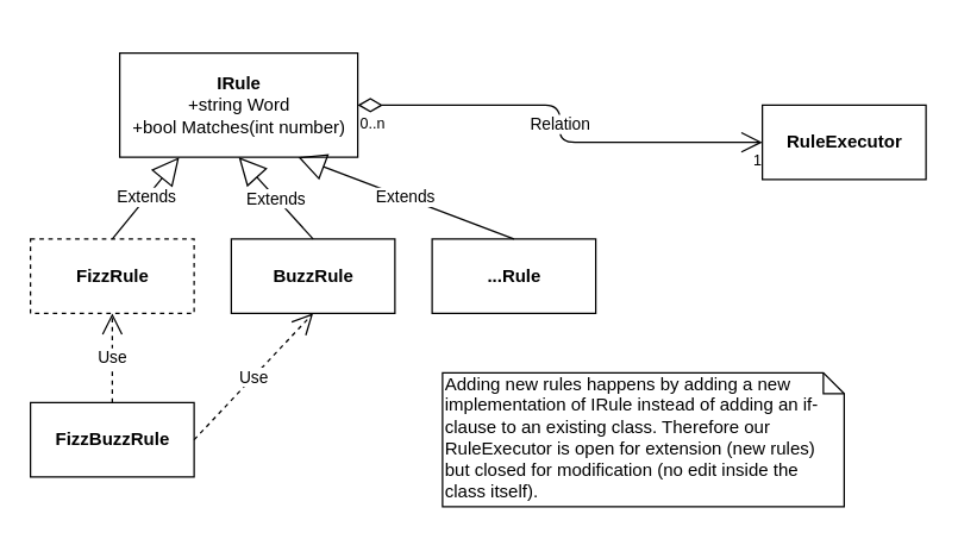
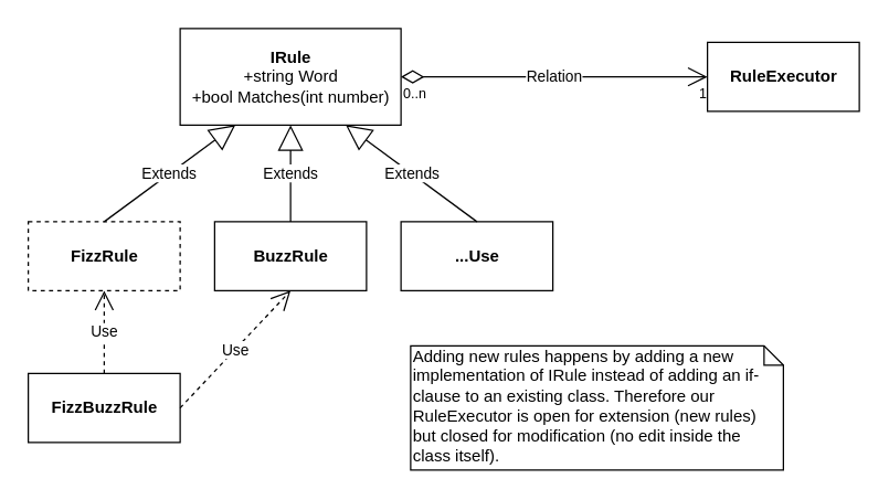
- <mxCell id="2" value="&lt;b&gt;IRule&lt;/b&gt;&lt;br&gt;+string Word&lt;br&gt;+bool Matches(int number)" style="html=1;" vertex="1" parent="1"><mxGeometry x="80" y="35" width="160" height="70" as="geometry" /></mxCell>
+ <mxCell id="2" value="&lt;b&gt;IRule&lt;/b&gt;&lt;br&gt;+string Word&lt;br&gt;+bool Matches(int number)" style="html=1;" vertex="1" parent="1"><mxGeometry x="130" y="20" width="160" height="70" as="geometry" /></mxCell>
- <mxCell id="12" value="&lt;b&gt;RuleExecutor&lt;/b&gt;" style="html=1;" vertex="1" parent="1"><mxGeometry x="512" y="70" width="110" height="50" as="geometry" /></mxCell>
+ <mxCell id="12" value="&lt;b&gt;RuleExecutor&lt;/b&gt;" style="html=1;" vertex="1" parent="1"><mxGeometry x="512" y="30" width="110" height="50" as="geometry" /></mxCell>
- <mxCell id="5" value="&lt;b&gt;...Rule&lt;/b&gt;" style="html=1;" vertex="1" parent="1"><mxGeometry x="290" y="160" width="110" height="50" as="geometry" /></mxCell>
+ <mxCell id="5" value="&lt;b&gt;...Use&lt;/b&gt;" style="html=1;" vertex="1" parent="1"><mxGeometry x="290" y="160" width="110" height="50" as="geometry" /></mxCell>
